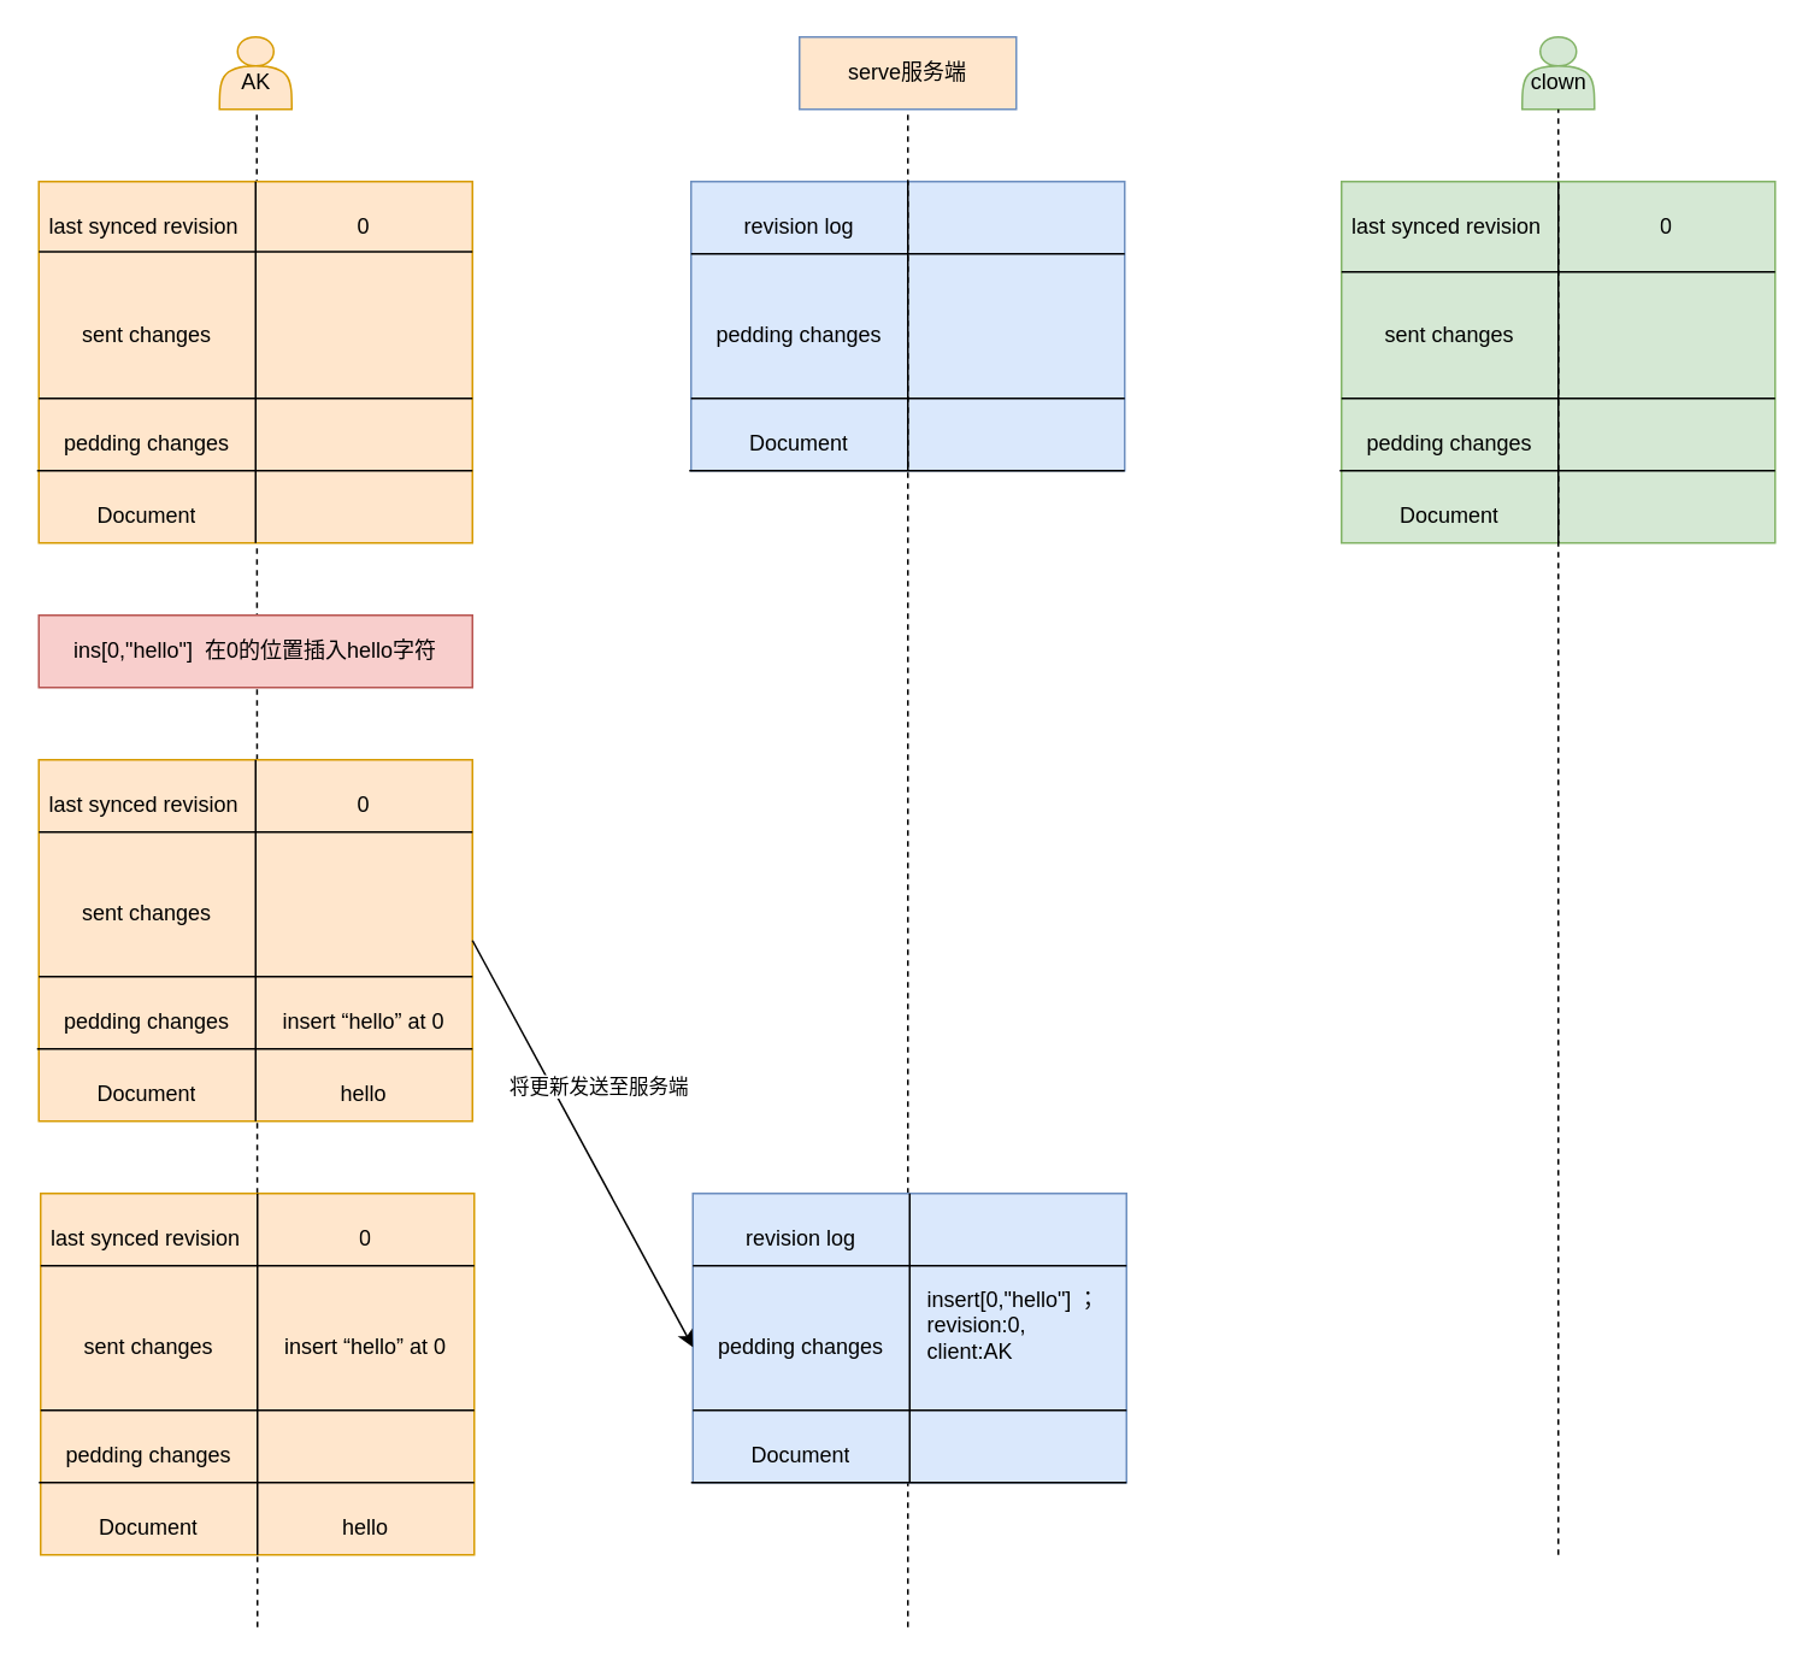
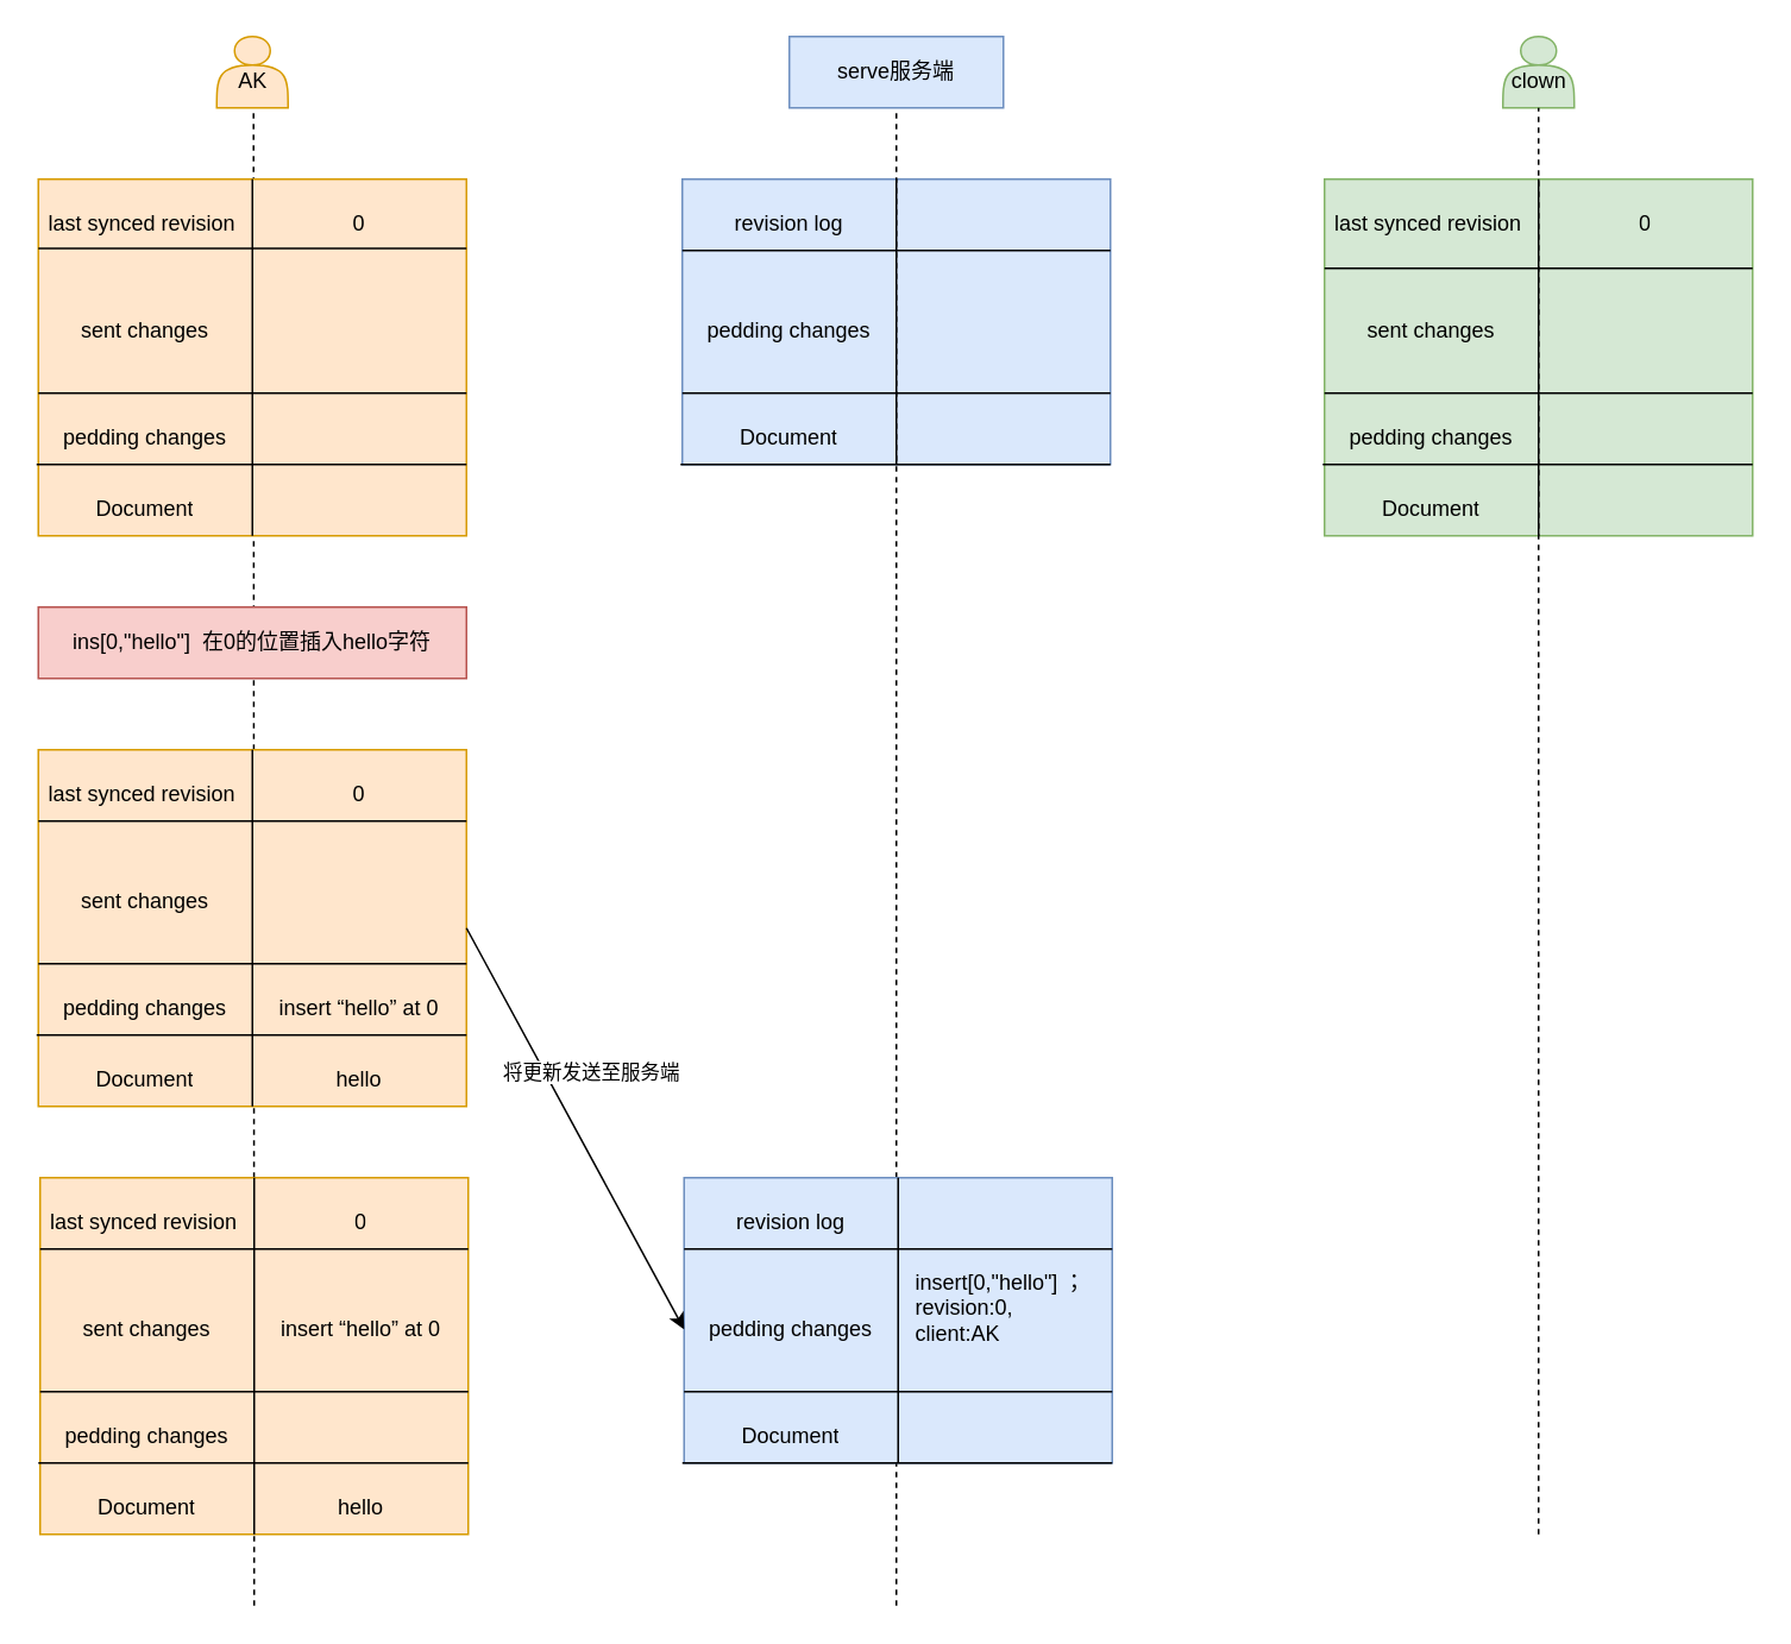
- <mxCell id="7" value="serve服务端" style="rounded=0;whiteSpace=wrap;html=1;fillColor=#ffe6cc;strokeColor=#6c8ebf;" parent="1" vertex="1"><mxGeometry x="442" y="20" width="120" height="40" as="geometry" /></mxCell>
+ <mxCell id="7" value="serve服务端" style="rounded=0;whiteSpace=wrap;html=1;fillColor=#dae8fc;strokeColor=#6c8ebf;" parent="1" vertex="1"><mxGeometry x="442" y="20" width="120" height="40" as="geometry" /></mxCell>
